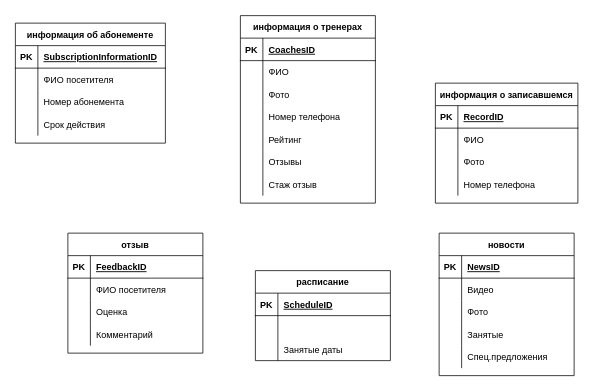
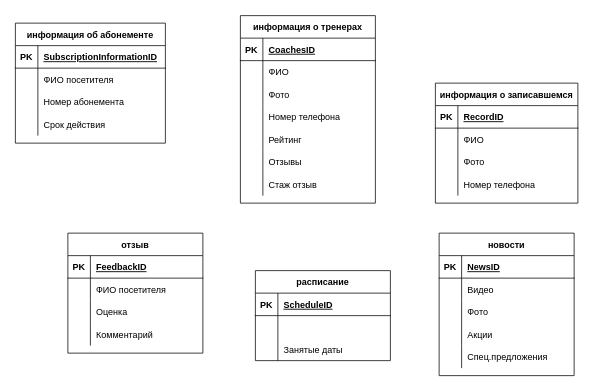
- <mxCell id="62" value="Занятые" style="shape=partialRectangle;connectable=0;fillColor=none;top=0;left=0;bottom=0;right=0;align=left;spacingLeft=6;overflow=hidden;" parent="60" vertex="1"><mxGeometry x="30" width="150" height="30" as="geometry" /></mxCell>
+ <mxCell id="62" value="Акции" style="shape=partialRectangle;connectable=0;fillColor=none;top=0;left=0;bottom=0;right=0;align=left;spacingLeft=6;overflow=hidden;" parent="60" vertex="1"><mxGeometry x="30" width="150" height="30" as="geometry" /></mxCell>
